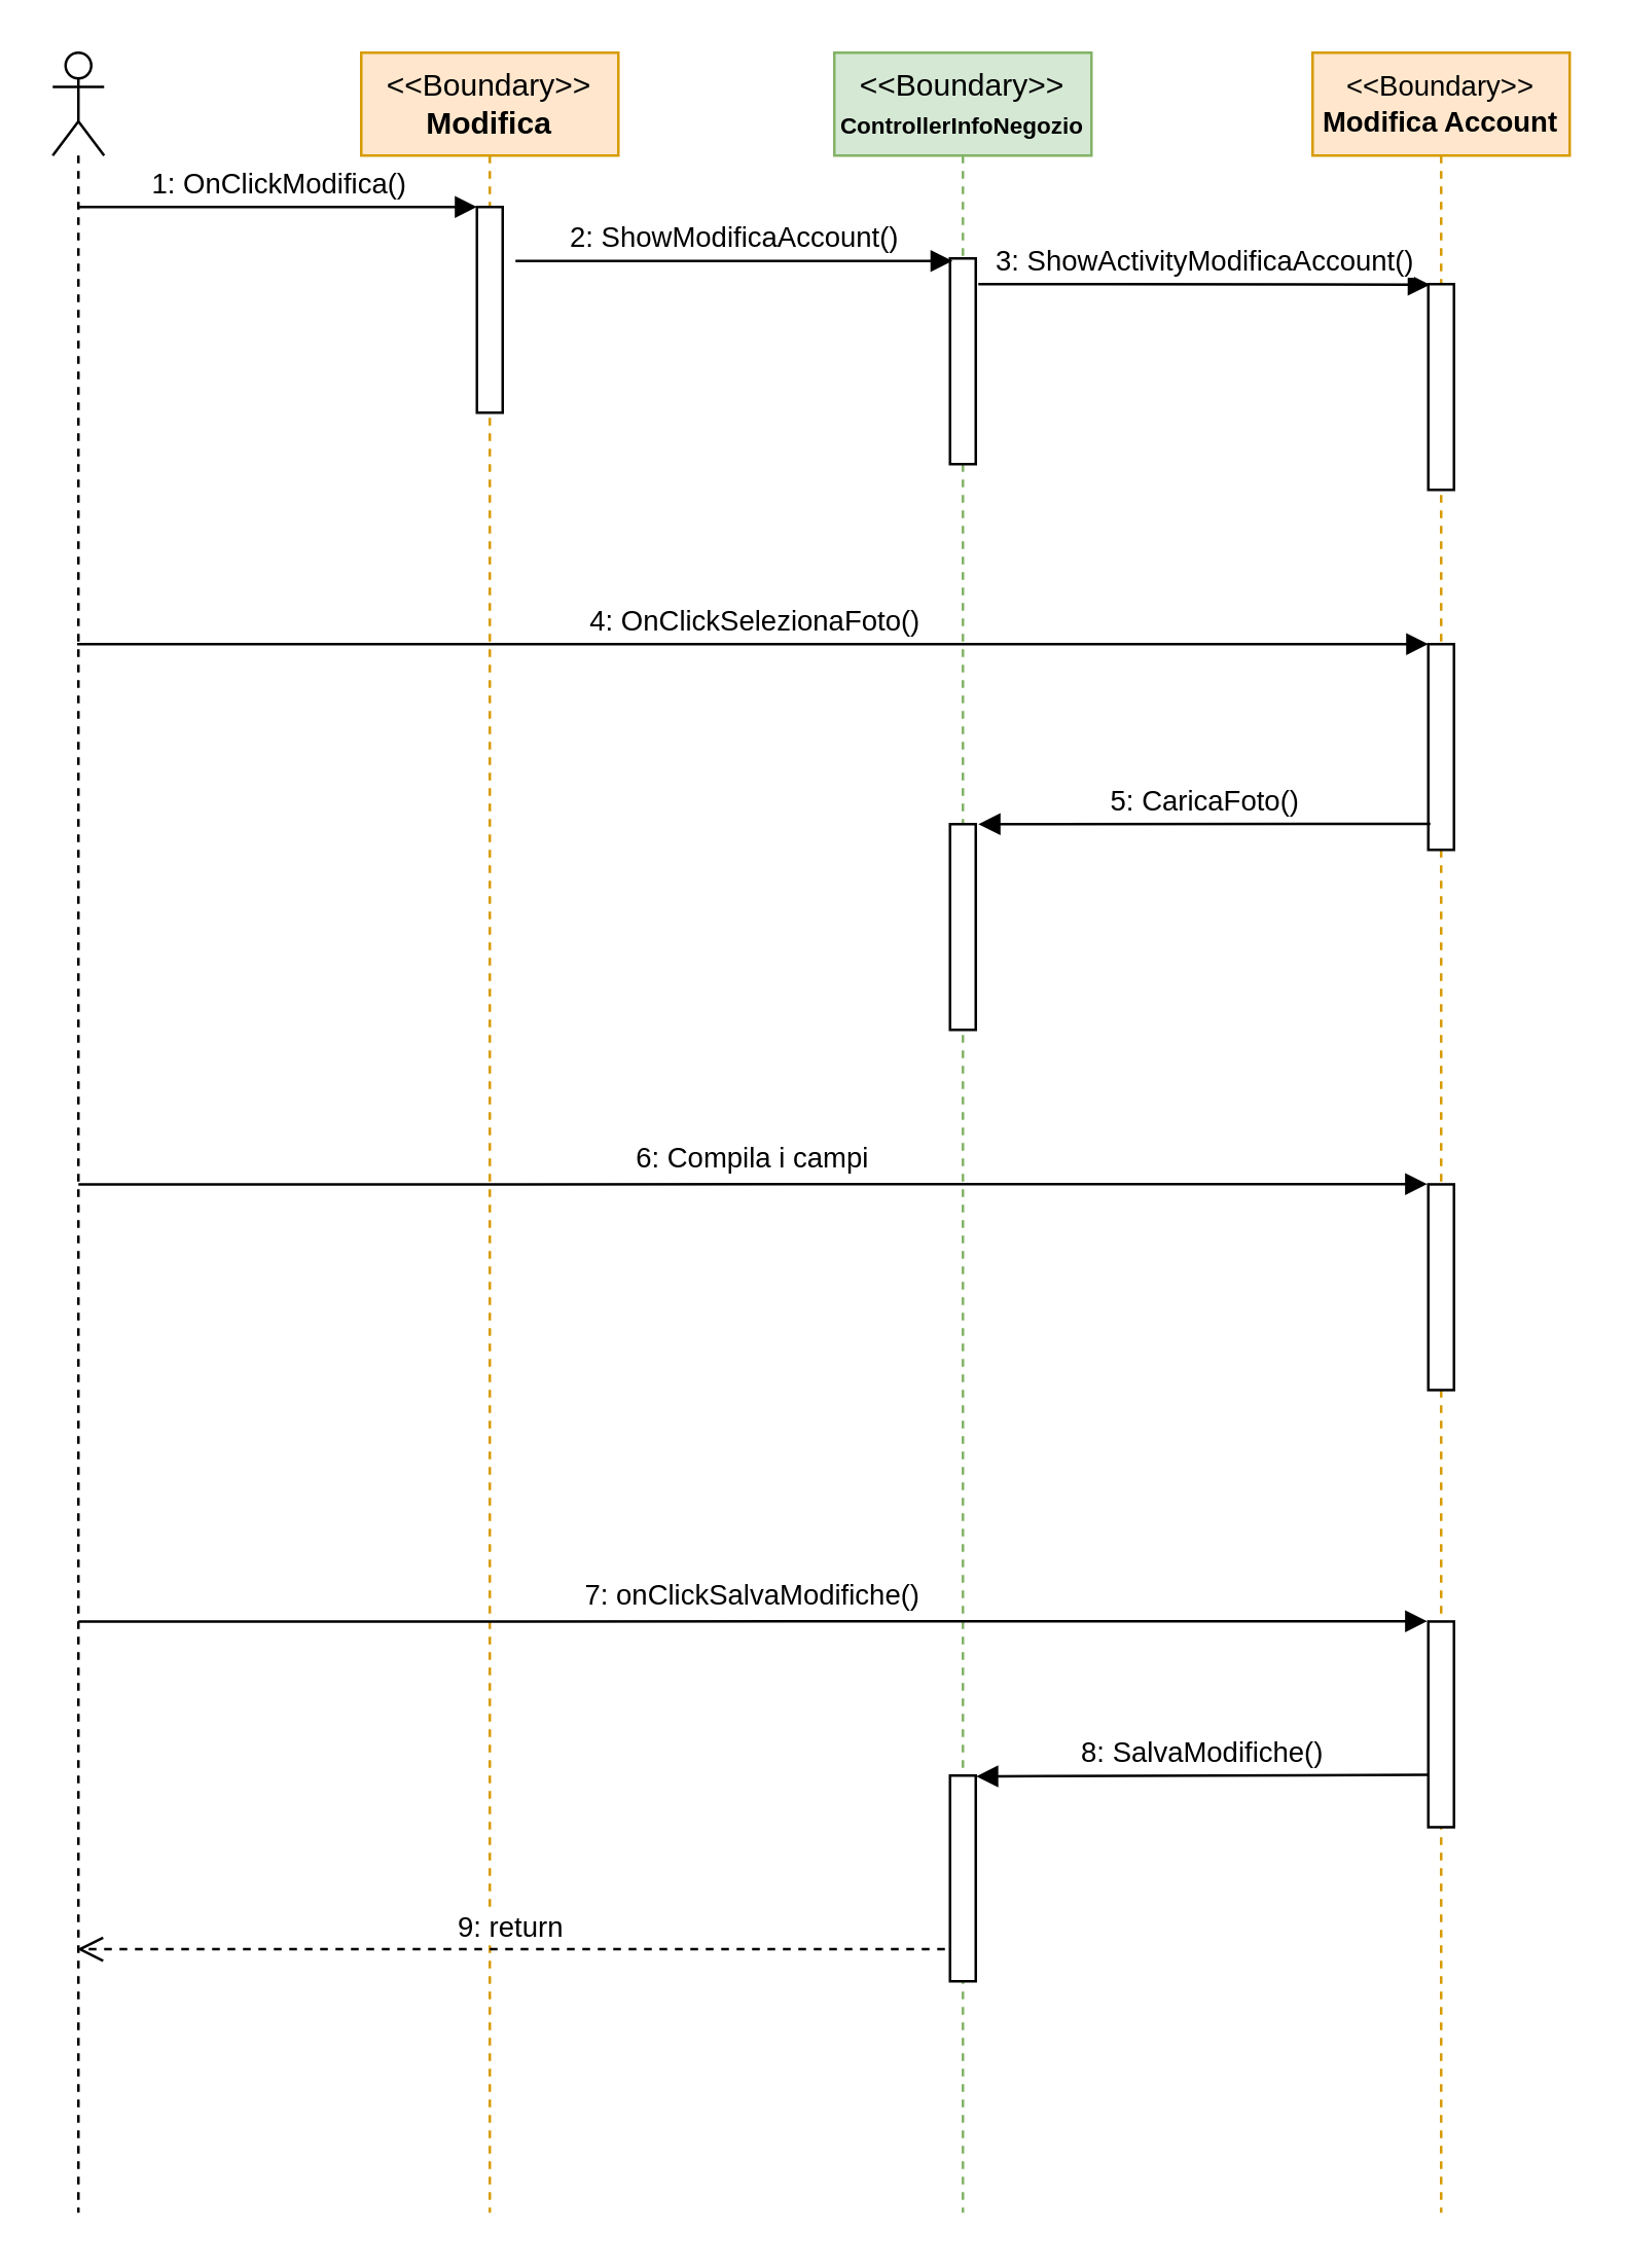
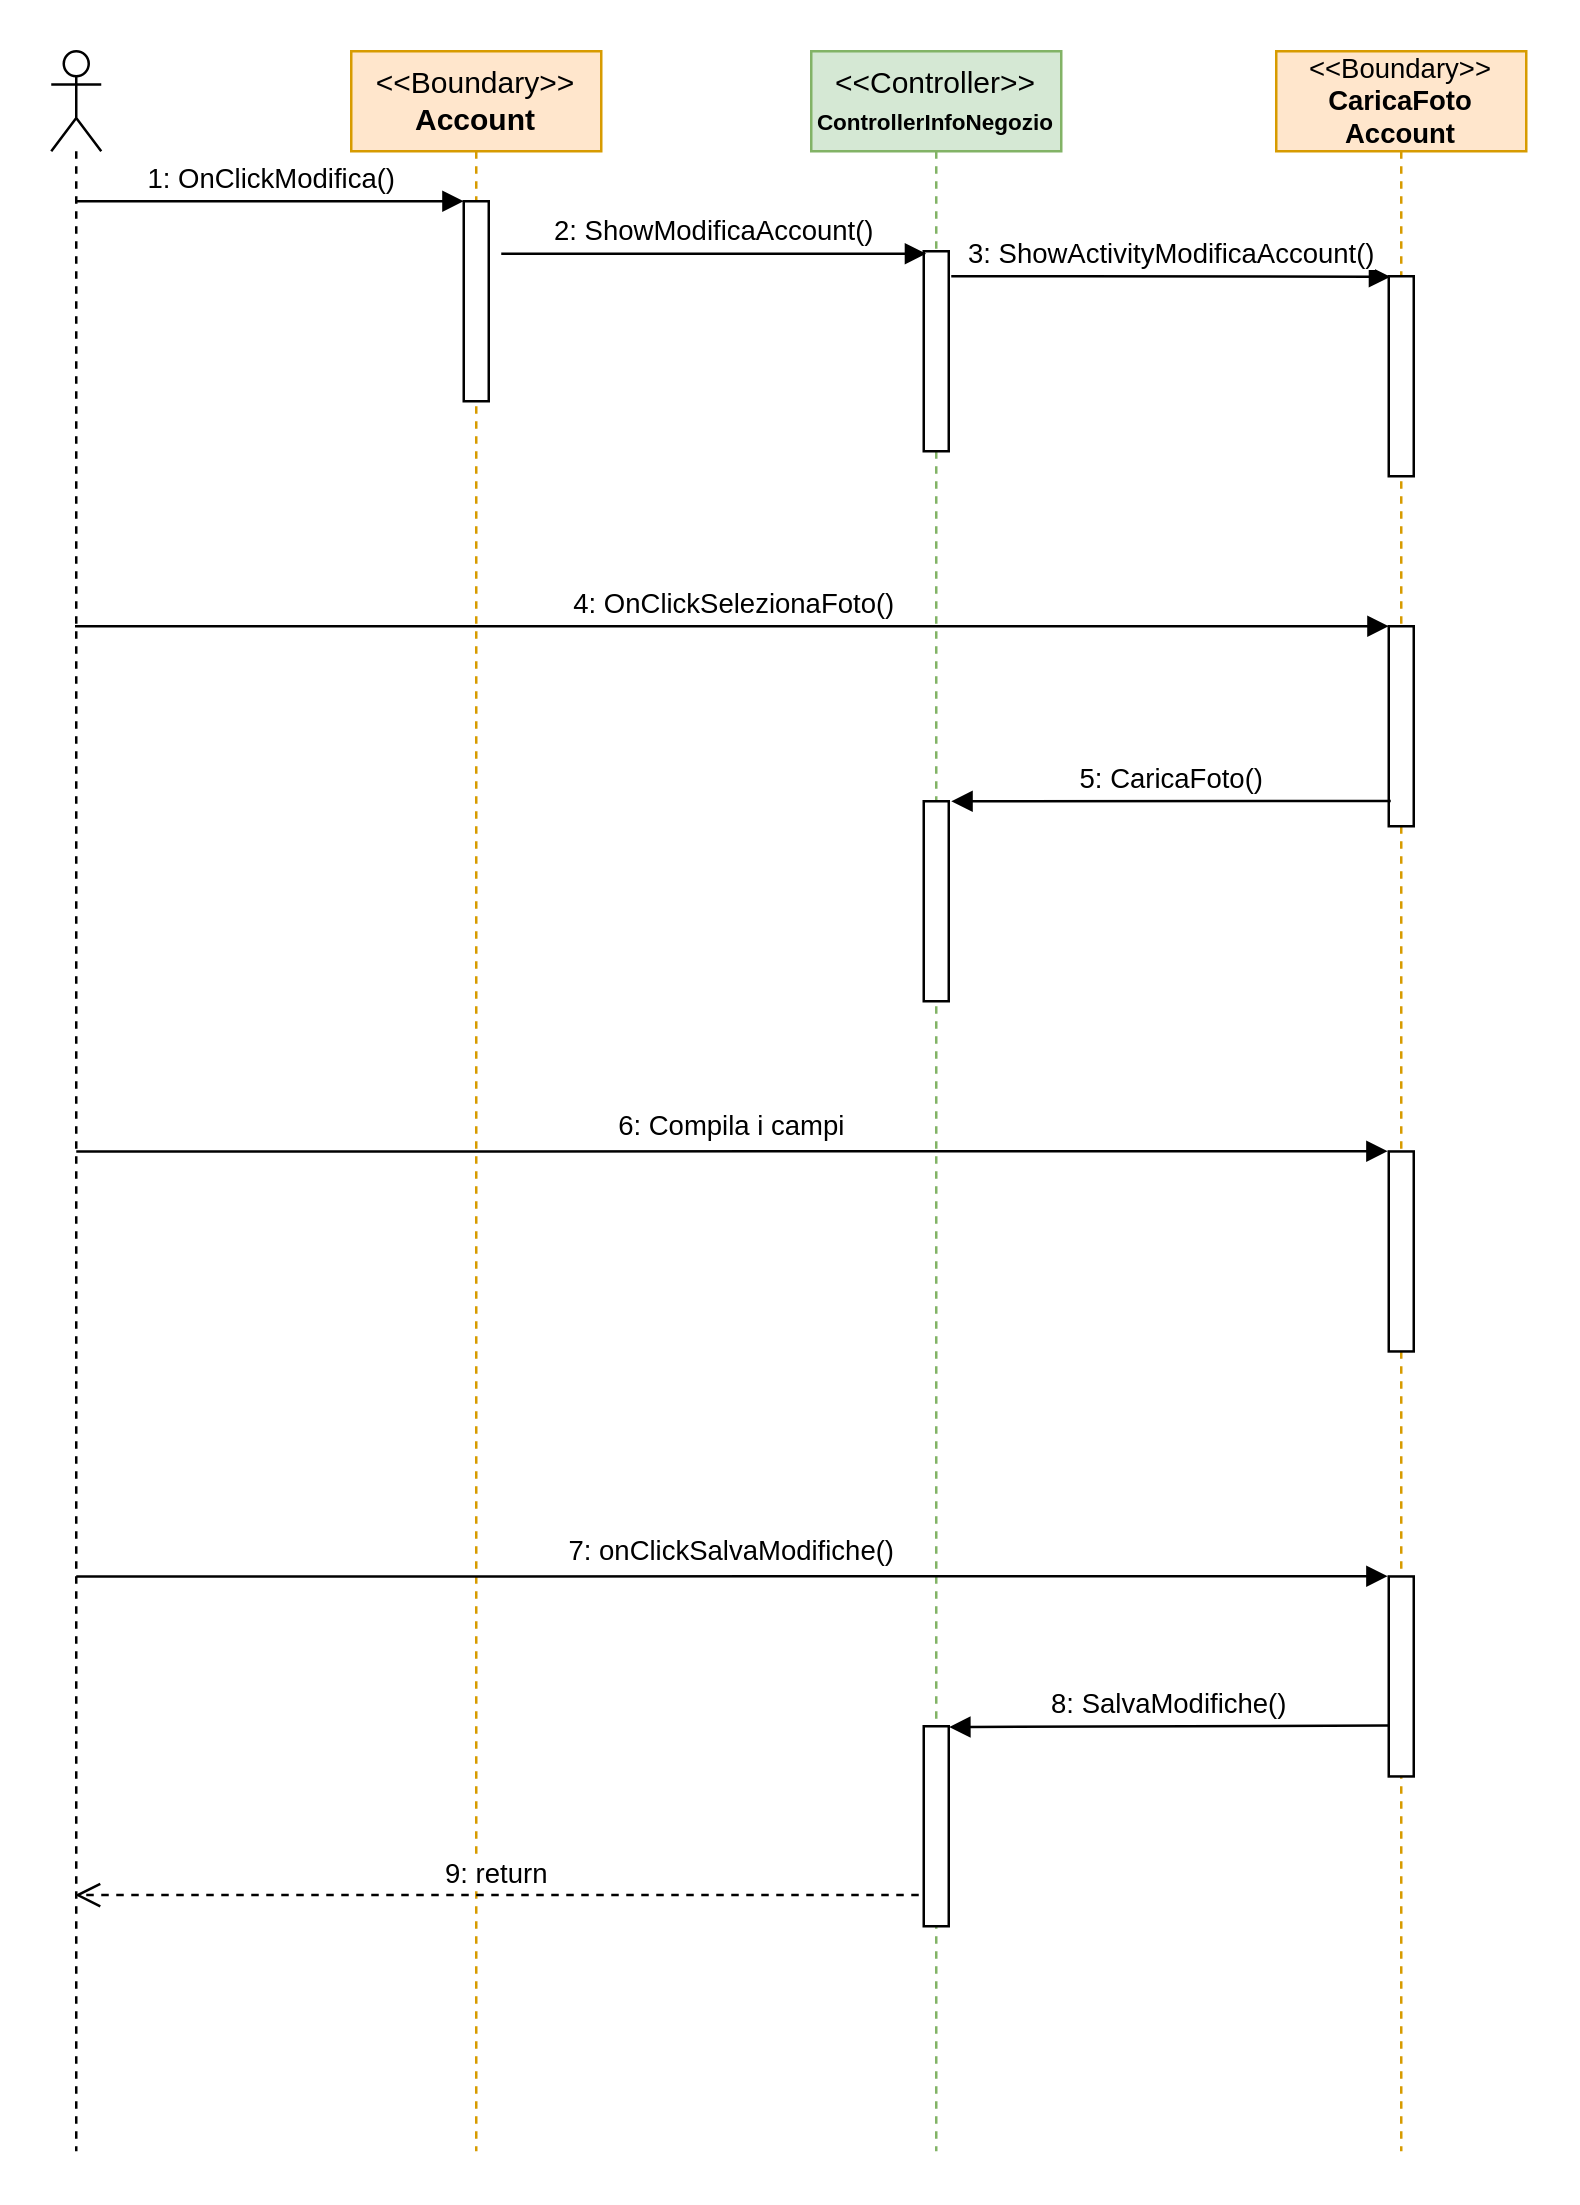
- <mxCell id="3" value="&amp;lt;&amp;lt;Boundary&amp;gt;&amp;gt;&lt;br&gt;&lt;b&gt;Modifica&lt;/b&gt;" style="shape=umlLifeline;perimeter=lifelinePerimeter;whiteSpace=wrap;html=1;container=1;collapsible=0;recursiveResize=0;outlineConnect=0;fillColor=#ffe6cc;strokeColor=#d79b00;" parent="1" vertex="1"><mxGeometry x="140" y="20" width="100" height="840" as="geometry" /></mxCell>
+ <mxCell id="3" value="&amp;lt;&amp;lt;Boundary&amp;gt;&amp;gt;&lt;br&gt;&lt;b&gt;Account&lt;/b&gt;" style="shape=umlLifeline;perimeter=lifelinePerimeter;whiteSpace=wrap;html=1;container=1;collapsible=0;recursiveResize=0;outlineConnect=0;fillColor=#ffe6cc;strokeColor=#d79b00;" parent="1" vertex="1"><mxGeometry x="140" y="20" width="100" height="840" as="geometry" /></mxCell>
- <mxCell id="6" value="&amp;lt;&amp;lt;Boundary&amp;gt;&amp;gt;&lt;br&gt;&lt;font size=&quot;1&quot; style=&quot;&quot;&gt;&lt;b style=&quot;font-size: 9px;&quot;&gt;ControllerInfoNegozio&lt;/b&gt;&lt;/font&gt;" style="shape=umlLifeline;perimeter=lifelinePerimeter;whiteSpace=wrap;html=1;container=1;collapsible=0;recursiveResize=0;outlineConnect=0;fillColor=#d5e8d4;strokeColor=#82b366;" parent="1" vertex="1"><mxGeometry x="324" y="20" width="100" height="840" as="geometry" /></mxCell>
+ <mxCell id="6" value="&amp;lt;&amp;lt;Controller&amp;gt;&amp;gt;&lt;br&gt;&lt;font size=&quot;1&quot; style=&quot;&quot;&gt;&lt;b style=&quot;font-size: 9px;&quot;&gt;ControllerInfoNegozio&lt;/b&gt;&lt;/font&gt;" style="shape=umlLifeline;perimeter=lifelinePerimeter;whiteSpace=wrap;html=1;container=1;collapsible=0;recursiveResize=0;outlineConnect=0;fillColor=#d5e8d4;strokeColor=#82b366;" parent="1" vertex="1"><mxGeometry x="324" y="20" width="100" height="840" as="geometry" /></mxCell>
- <mxCell id="10" value="&amp;lt;&amp;lt;Boundary&amp;gt;&amp;gt;&lt;br&gt;&lt;b&gt;Modifica Account&lt;/b&gt;" style="shape=umlLifeline;perimeter=lifelinePerimeter;whiteSpace=wrap;html=1;container=1;collapsible=0;recursiveResize=0;outlineConnect=0;fontSize=11;fillColor=#ffe6cc;strokeColor=#d79b00;" parent="1" vertex="1"><mxGeometry x="510" y="20" width="100" height="840" as="geometry" /></mxCell>
+ <mxCell id="10" value="&amp;lt;&amp;lt;Boundary&amp;gt;&amp;gt;&lt;br&gt;&lt;b&gt;CaricaFoto Account&lt;/b&gt;" style="shape=umlLifeline;perimeter=lifelinePerimeter;whiteSpace=wrap;html=1;container=1;collapsible=0;recursiveResize=0;outlineConnect=0;fontSize=11;fillColor=#ffe6cc;strokeColor=#d79b00;" parent="1" vertex="1"><mxGeometry x="510" y="20" width="100" height="840" as="geometry" /></mxCell>
